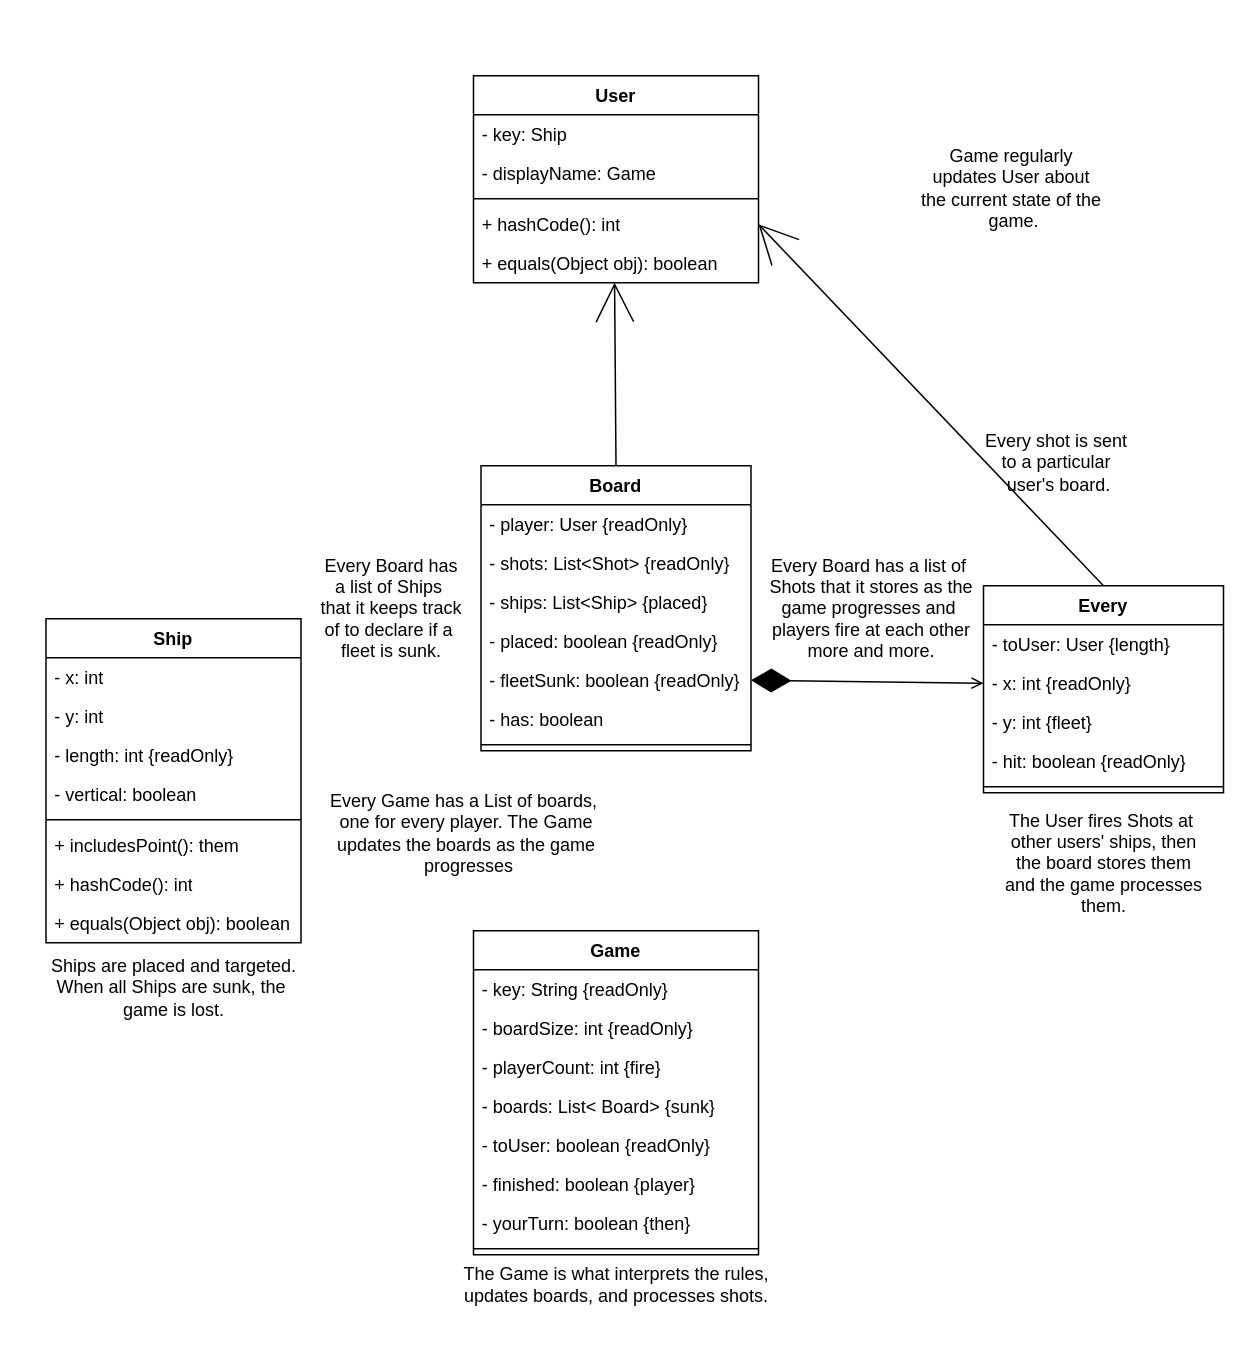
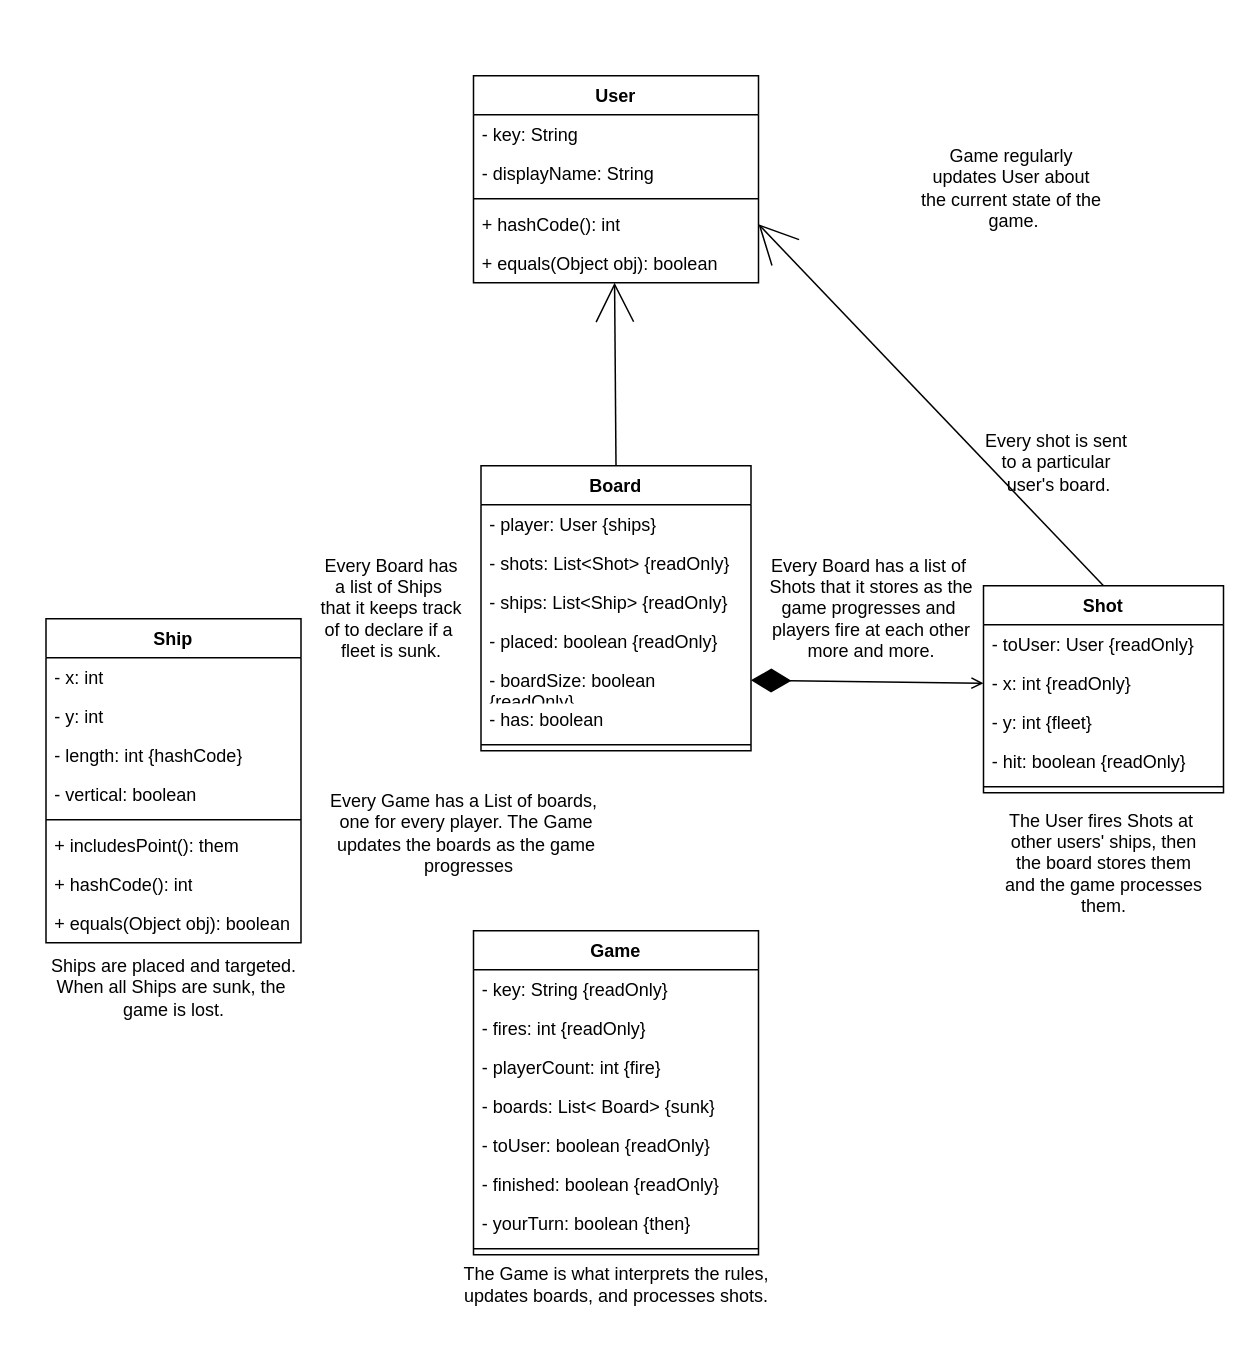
- <mxCell id="20" value="- key: Ship" style="text;strokeColor=none;fillColor=none;align=left;verticalAlign=top;spacingLeft=4;spacingRight=4;overflow=hidden;rotatable=0;points=[[0,0.5],[1,0.5]];portConstraint=eastwest;whiteSpace=wrap;html=1;" parent="19" vertex="1"><mxGeometry y="26" width="190" height="26" as="geometry" /></mxCell>
+ <mxCell id="20" value="- key: String" style="text;strokeColor=none;fillColor=none;align=left;verticalAlign=top;spacingLeft=4;spacingRight=4;overflow=hidden;rotatable=0;points=[[0,0.5],[1,0.5]];portConstraint=eastwest;whiteSpace=wrap;html=1;" parent="19" vertex="1"><mxGeometry y="26" width="190" height="26" as="geometry" /></mxCell>
- <mxCell id="21" value="- displayName: Game" style="text;strokeColor=none;fillColor=none;align=left;verticalAlign=top;spacingLeft=4;spacingRight=4;overflow=hidden;rotatable=0;points=[[0,0.5],[1,0.5]];portConstraint=eastwest;whiteSpace=wrap;html=1;" parent="19" vertex="1"><mxGeometry y="52" width="190" height="26" as="geometry" /></mxCell>
+ <mxCell id="21" value="- displayName: String" style="text;strokeColor=none;fillColor=none;align=left;verticalAlign=top;spacingLeft=4;spacingRight=4;overflow=hidden;rotatable=0;points=[[0,0.5],[1,0.5]];portConstraint=eastwest;whiteSpace=wrap;html=1;" parent="19" vertex="1"><mxGeometry y="52" width="190" height="26" as="geometry" /></mxCell>
- <mxCell id="3" value="- player: User {readOnly}" style="text;strokeColor=none;fillColor=none;align=left;verticalAlign=top;spacingLeft=4;spacingRight=4;overflow=hidden;rotatable=0;points=[[0,0.5],[1,0.5]];portConstraint=eastwest;whiteSpace=wrap;html=1;" parent="2" vertex="1"><mxGeometry y="26" width="180" height="26" as="geometry" /></mxCell>
+ <mxCell id="3" value="- player: User {ships}" style="text;strokeColor=none;fillColor=none;align=left;verticalAlign=top;spacingLeft=4;spacingRight=4;overflow=hidden;rotatable=0;points=[[0,0.5],[1,0.5]];portConstraint=eastwest;whiteSpace=wrap;html=1;" parent="2" vertex="1"><mxGeometry y="26" width="180" height="26" as="geometry" /></mxCell>
- <mxCell id="5" value="- ships: List&amp;lt;Ship&amp;gt; {placed}" style="text;strokeColor=none;fillColor=none;align=left;verticalAlign=top;spacingLeft=4;spacingRight=4;overflow=hidden;rotatable=0;points=[[0,0.5],[1,0.5]];portConstraint=eastwest;whiteSpace=wrap;html=1;" parent="2" vertex="1"><mxGeometry y="78" width="180" height="26" as="geometry" /></mxCell>
+ <mxCell id="5" value="- ships: List&amp;lt;Ship&amp;gt; {readOnly}" style="text;strokeColor=none;fillColor=none;align=left;verticalAlign=top;spacingLeft=4;spacingRight=4;overflow=hidden;rotatable=0;points=[[0,0.5],[1,0.5]];portConstraint=eastwest;whiteSpace=wrap;html=1;" parent="2" vertex="1"><mxGeometry y="78" width="180" height="26" as="geometry" /></mxCell>
- <mxCell id="26" value="Every" style="swimlane;fontStyle=1;align=center;verticalAlign=top;childLayout=stackLayout;horizontal=1;startSize=26;horizontalStack=0;resizeParent=1;resizeParentMax=0;resizeLast=0;collapsible=1;marginBottom=0;whiteSpace=wrap;html=1;" parent="25" vertex="1"><mxGeometry width="160" height="138" as="geometry" /></mxCell>
+ <mxCell id="26" value="Shot" style="swimlane;fontStyle=1;align=center;verticalAlign=top;childLayout=stackLayout;horizontal=1;startSize=26;horizontalStack=0;resizeParent=1;resizeParentMax=0;resizeLast=0;collapsible=1;marginBottom=0;whiteSpace=wrap;html=1;" parent="25" vertex="1"><mxGeometry width="160" height="138" as="geometry" /></mxCell>
- <mxCell id="27" value="- toUser: User {length}" style="text;strokeColor=none;fillColor=none;align=left;verticalAlign=top;spacingLeft=4;spacingRight=4;overflow=hidden;rotatable=0;points=[[0,0.5],[1,0.5]];portConstraint=eastwest;whiteSpace=wrap;html=1;" parent="26" vertex="1"><mxGeometry y="26" width="160" height="26" as="geometry" /></mxCell>
+ <mxCell id="27" value="- toUser: User {readOnly}" style="text;strokeColor=none;fillColor=none;align=left;verticalAlign=top;spacingLeft=4;spacingRight=4;overflow=hidden;rotatable=0;points=[[0,0.5],[1,0.5]];portConstraint=eastwest;whiteSpace=wrap;html=1;" parent="26" vertex="1"><mxGeometry y="26" width="160" height="26" as="geometry" /></mxCell>
- <mxCell id="7" value="- fleetSunk: boolean {readOnly}" style="text;strokeColor=none;fillColor=none;align=left;verticalAlign=top;spacingLeft=4;spacingRight=4;overflow=hidden;rotatable=0;points=[[0,0.5],[1,0.5]];portConstraint=eastwest;whiteSpace=wrap;html=1;" parent="2" vertex="1"><mxGeometry y="130" width="180" height="26" as="geometry" /></mxCell>
+ <mxCell id="7" value="- boardSize: boolean {readOnly}" style="text;strokeColor=none;fillColor=none;align=left;verticalAlign=top;spacingLeft=4;spacingRight=4;overflow=hidden;rotatable=0;points=[[0,0.5],[1,0.5]];portConstraint=eastwest;whiteSpace=wrap;html=1;" parent="2" vertex="1"><mxGeometry y="130" width="180" height="26" as="geometry" /></mxCell>
- <mxCell id="37" value="- length: int {readOnly}" style="text;strokeColor=none;fillColor=none;align=left;verticalAlign=top;spacingLeft=4;spacingRight=4;overflow=hidden;rotatable=0;points=[[0,0.5],[1,0.5]];portConstraint=eastwest;whiteSpace=wrap;html=1;" parent="34" vertex="1"><mxGeometry y="78" width="170" height="26" as="geometry" /></mxCell>
+ <mxCell id="37" value="- length: int {hashCode}" style="text;strokeColor=none;fillColor=none;align=left;verticalAlign=top;spacingLeft=4;spacingRight=4;overflow=hidden;rotatable=0;points=[[0,0.5],[1,0.5]];portConstraint=eastwest;whiteSpace=wrap;html=1;" parent="34" vertex="1"><mxGeometry y="78" width="170" height="26" as="geometry" /></mxCell>
- <mxCell id="47" value="- boardSize: int {readOnly}" style="text;strokeColor=none;fillColor=none;align=left;verticalAlign=top;spacingLeft=4;spacingRight=4;overflow=hidden;rotatable=0;points=[[0,0.5],[1,0.5]];portConstraint=eastwest;whiteSpace=wrap;html=1;" parent="45" vertex="1"><mxGeometry y="52" width="190" height="26" as="geometry" /></mxCell>
+ <mxCell id="47" value="- fires: int {readOnly}" style="text;strokeColor=none;fillColor=none;align=left;verticalAlign=top;spacingLeft=4;spacingRight=4;overflow=hidden;rotatable=0;points=[[0,0.5],[1,0.5]];portConstraint=eastwest;whiteSpace=wrap;html=1;" parent="45" vertex="1"><mxGeometry y="52" width="190" height="26" as="geometry" /></mxCell>
- <mxCell id="51" value="- finished: boolean {player}" style="text;strokeColor=none;fillColor=none;align=left;verticalAlign=top;spacingLeft=4;spacingRight=4;overflow=hidden;rotatable=0;points=[[0,0.5],[1,0.5]];portConstraint=eastwest;whiteSpace=wrap;html=1;" parent="45" vertex="1"><mxGeometry y="156" width="190" height="26" as="geometry" /></mxCell>
+ <mxCell id="51" value="- finished: boolean {readOnly}" style="text;strokeColor=none;fillColor=none;align=left;verticalAlign=top;spacingLeft=4;spacingRight=4;overflow=hidden;rotatable=0;points=[[0,0.5],[1,0.5]];portConstraint=eastwest;whiteSpace=wrap;html=1;" parent="45" vertex="1"><mxGeometry y="156" width="190" height="26" as="geometry" /></mxCell>
